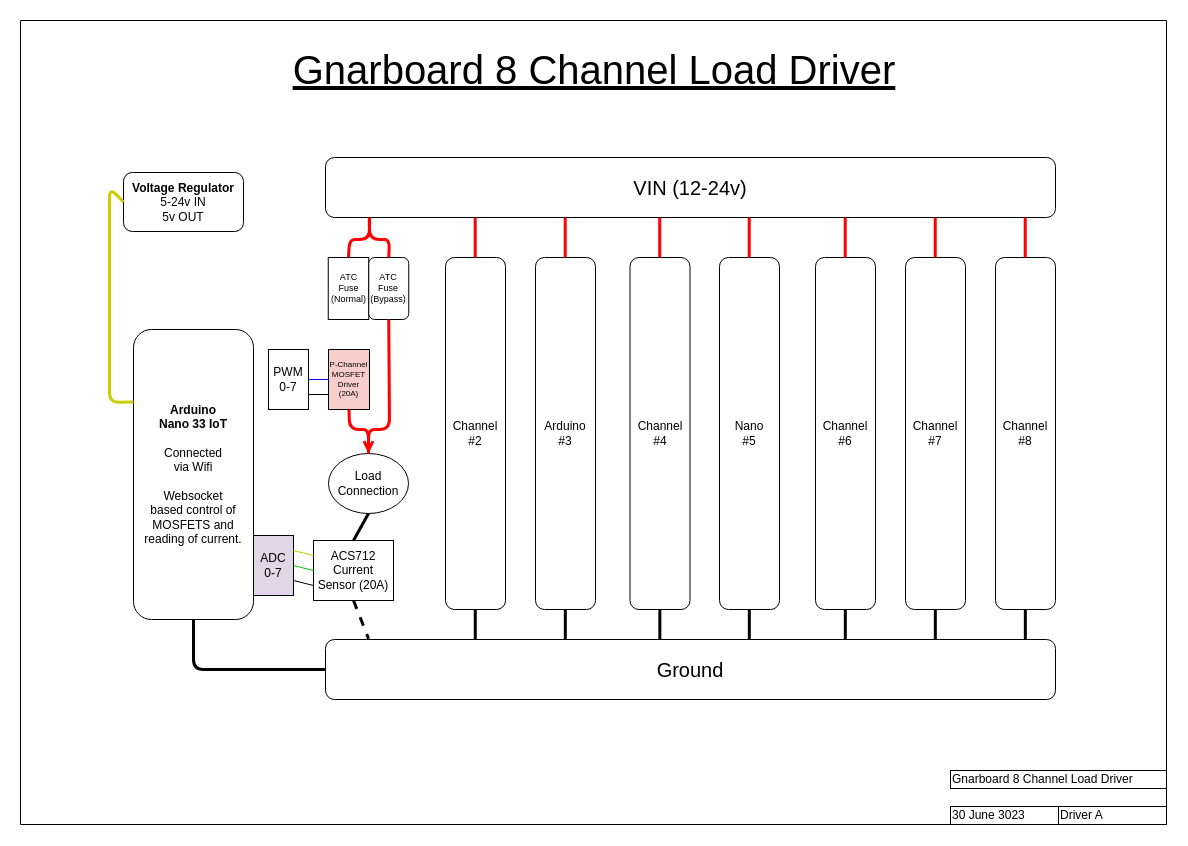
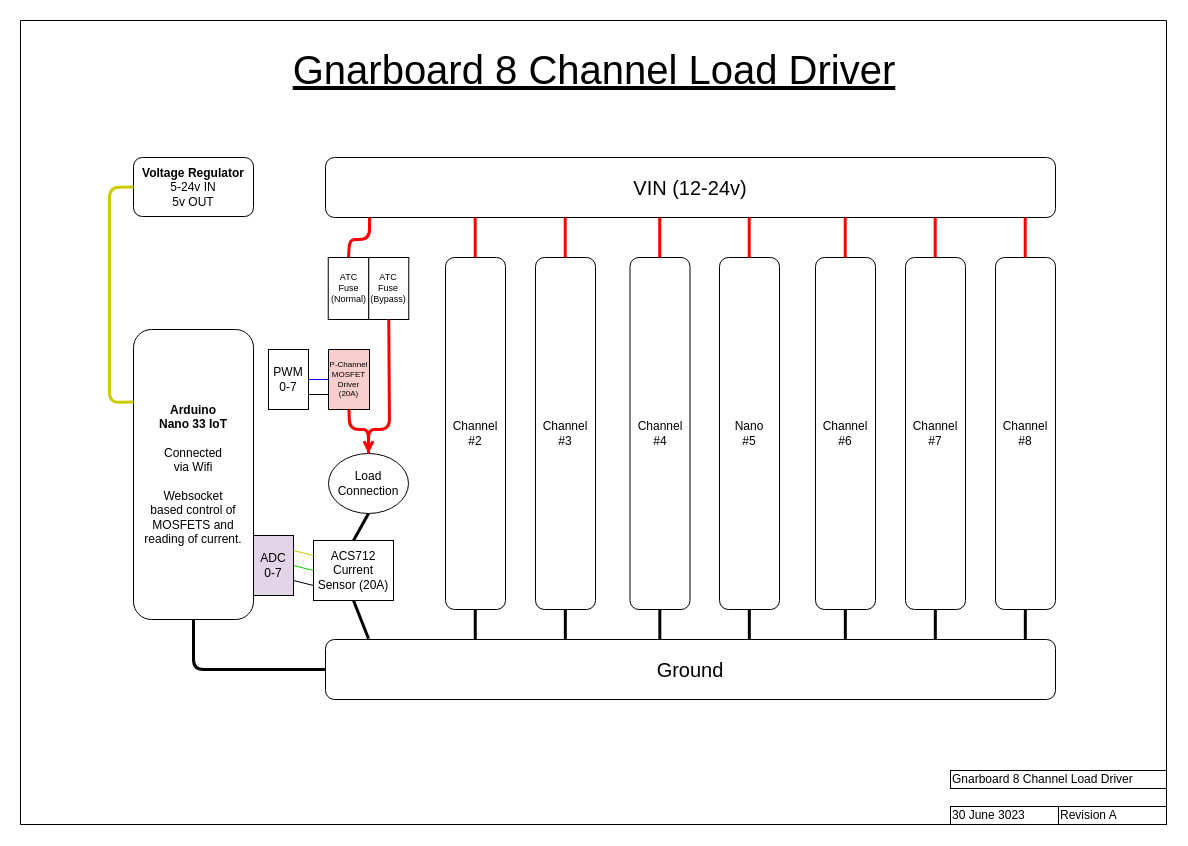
- <mxCell id="50" value="&lt;b&gt;Voltage Regulator&lt;/b&gt;&lt;br&gt;5-24v IN&lt;br&gt;5v OUT" style="rounded=1;whiteSpace=wrap;html=1;" vertex="1" parent="1"><mxGeometry x="123" y="172" width="120" height="59" as="geometry" /></mxCell>
+ <mxCell id="50" value="&lt;b&gt;Voltage Regulator&lt;/b&gt;&lt;br&gt;5-24v IN&lt;br&gt;5v OUT" style="rounded=1;whiteSpace=wrap;html=1;" vertex="1" parent="1"><mxGeometry x="133" y="157" width="120" height="59" as="geometry" /></mxCell>
- <mxCell id="53" value="" style="endArrow=none;html=1;rounded=1;strokeColor=#FF0000;strokeWidth=3;entryX=0.5;entryY=0;entryDx=0;entryDy=0;exitX=0.06;exitY=1.006;exitDx=0;exitDy=0;exitPerimeter=0;" edge="1" parent="1" source="4" target="18"><mxGeometry width="50" height="50" relative="1" as="geometry"><mxPoint x="379" y="227" as="sourcePoint" /><mxPoint x="358" y="267" as="targetPoint" /><Array as="points"><mxPoint x="369" y="239" /><mxPoint x="389" y="239" /></Array></mxGeometry></mxCell>
- <mxCell id="18" value="ATC&lt;br style=&quot;font-size: 9px;&quot;&gt;Fuse&lt;br&gt;(Bypass)" style="whiteSpace=wrap;html=1;fontSize=9;rounded=1;" parent="1" vertex="1"><mxGeometry x="368.25" y="257" width="40" height="62" as="geometry" /></mxCell>
+ <mxCell id="18" value="ATC&lt;br style=&quot;font-size: 9px;&quot;&gt;Fuse&lt;br&gt;(Bypass)" style="rounded=0;whiteSpace=wrap;html=1;fontSize=9;" parent="1" vertex="1"><mxGeometry x="368.25" y="257" width="40" height="62" as="geometry" /></mxCell>
- <mxCell id="20" value="Arduino&lt;br&gt;#3" style="rounded=1;whiteSpace=wrap;html=1;" parent="1" vertex="1"><mxGeometry x="535" y="257" width="60" height="352" as="geometry" /></mxCell>
+ <mxCell id="20" value="Channel&lt;br&gt;#3" style="rounded=1;whiteSpace=wrap;html=1;" parent="1" vertex="1"><mxGeometry x="535" y="257" width="60" height="352" as="geometry" /></mxCell>
- <mxCell id="52" value="" style="endArrow=none;html=1;rounded=1;strokeColor=#000000;strokeWidth=3;exitX=0.5;exitY=1;exitDx=0;exitDy=0;entryX=0.059;entryY=-0.013;entryDx=0;entryDy=0;entryPerimeter=0;dashed=1;" edge="1" parent="1" source="5" target="3"><mxGeometry width="50" height="50" relative="1" as="geometry"><mxPoint x="378" y="545" as="sourcePoint" /><mxPoint x="378" y="523" as="targetPoint" /></mxGeometry></mxCell>
+ <mxCell id="52" value="" style="endArrow=none;html=1;rounded=1;strokeColor=#000000;strokeWidth=3;exitX=0.5;exitY=1;exitDx=0;exitDy=0;entryX=0.059;entryY=-0.013;entryDx=0;entryDy=0;entryPerimeter=0;" edge="1" parent="1" source="5" target="3"><mxGeometry width="50" height="50" relative="1" as="geometry"><mxPoint x="378" y="545" as="sourcePoint" /><mxPoint x="378" y="523" as="targetPoint" /></mxGeometry></mxCell>
- <mxCell id="41" value="Driver A" style="rounded=0;whiteSpace=wrap;html=1;fillColor=none;align=left;" vertex="1" parent="1"><mxGeometry x="1058" y="806" width="108" height="18" as="geometry" /></mxCell>
+ <mxCell id="41" value="Revision A" style="rounded=0;whiteSpace=wrap;html=1;fillColor=none;align=left;" vertex="1" parent="1"><mxGeometry x="1058" y="806" width="108" height="18" as="geometry" /></mxCell>
